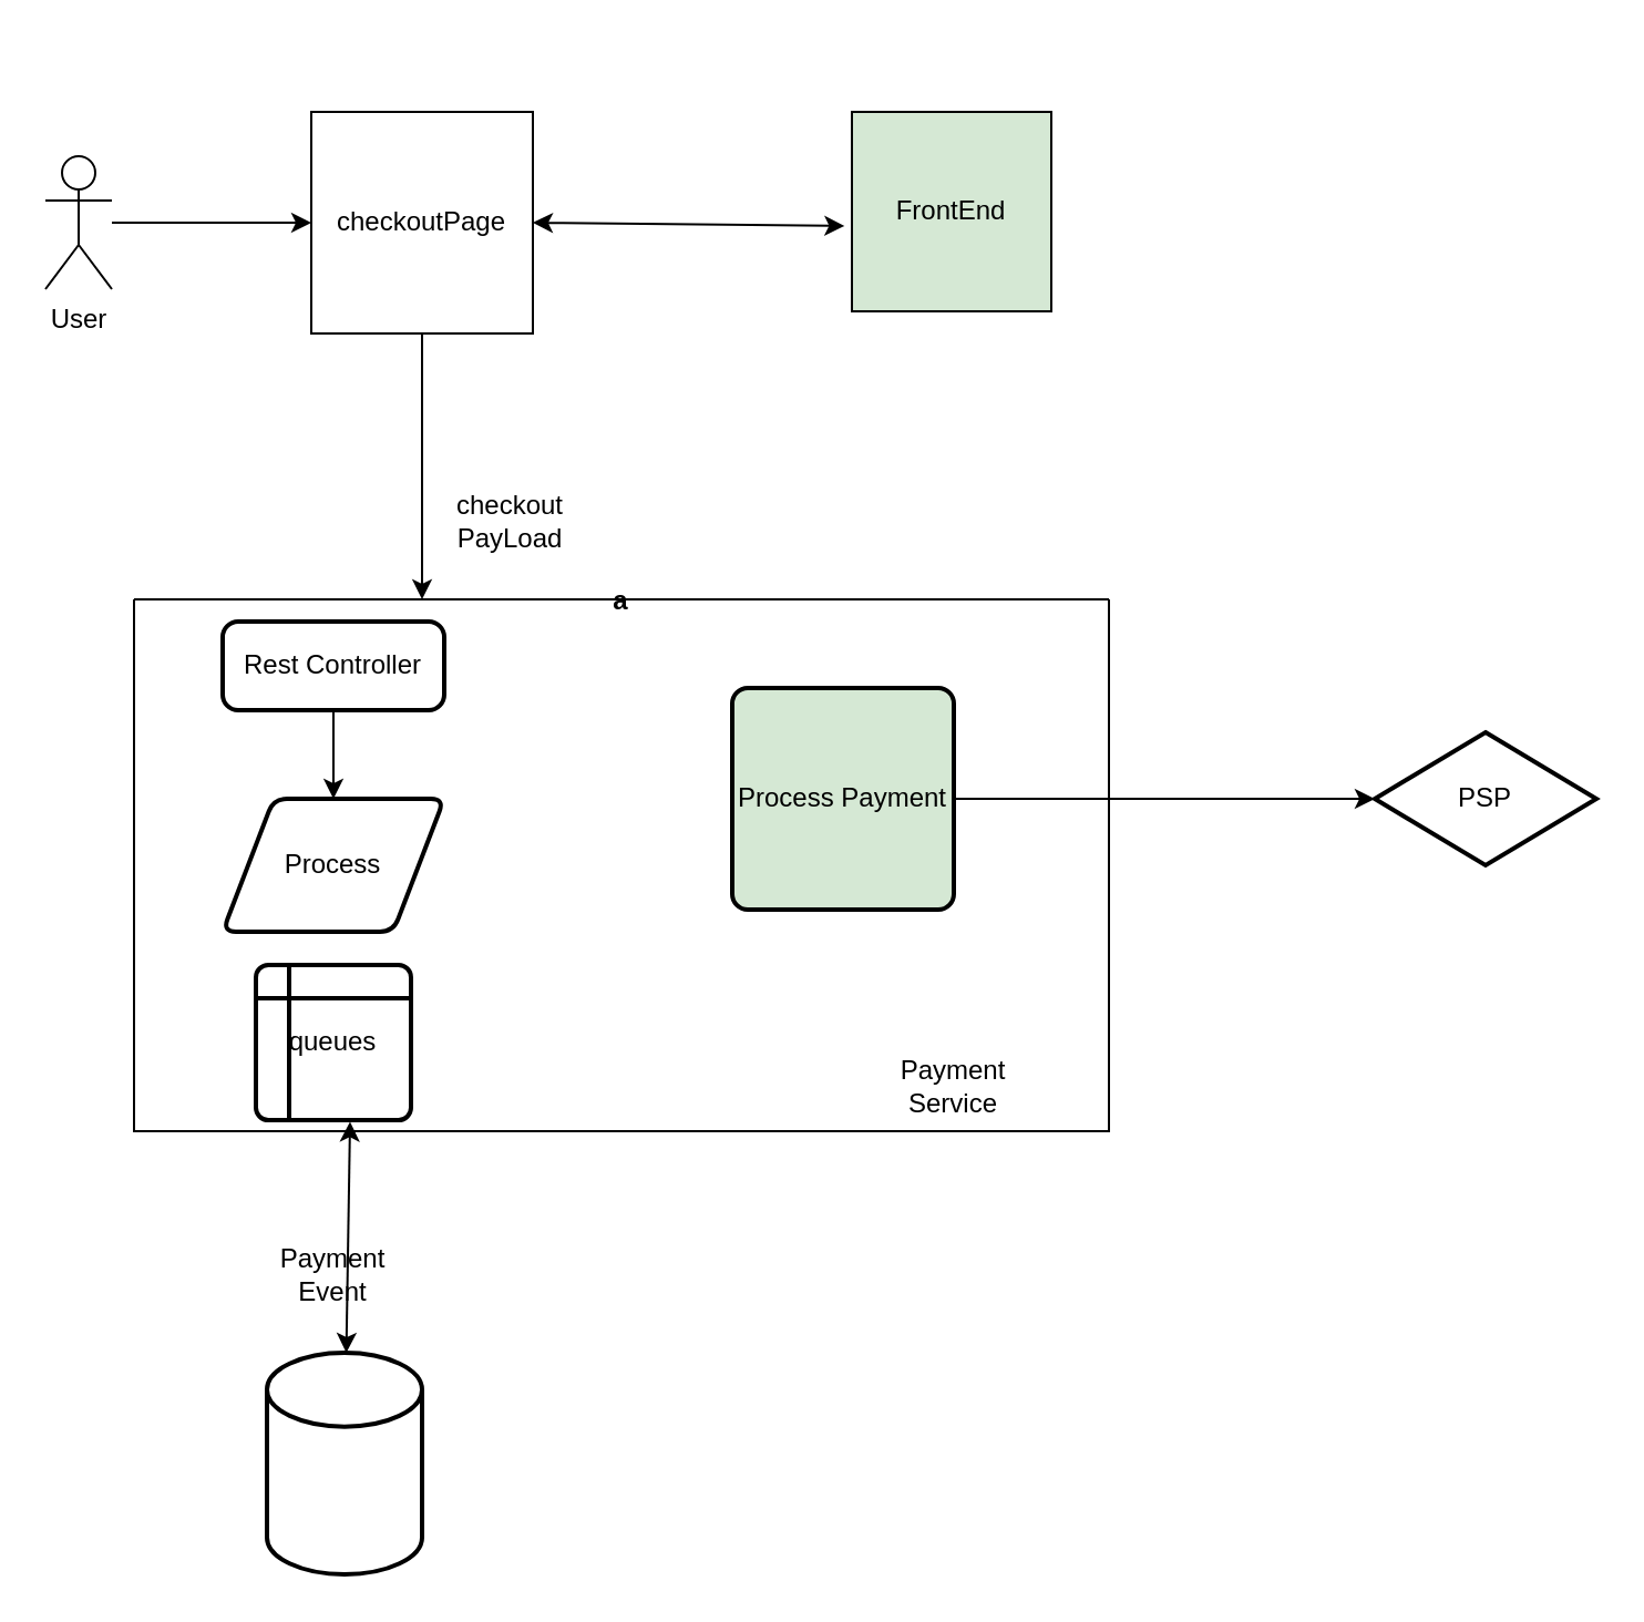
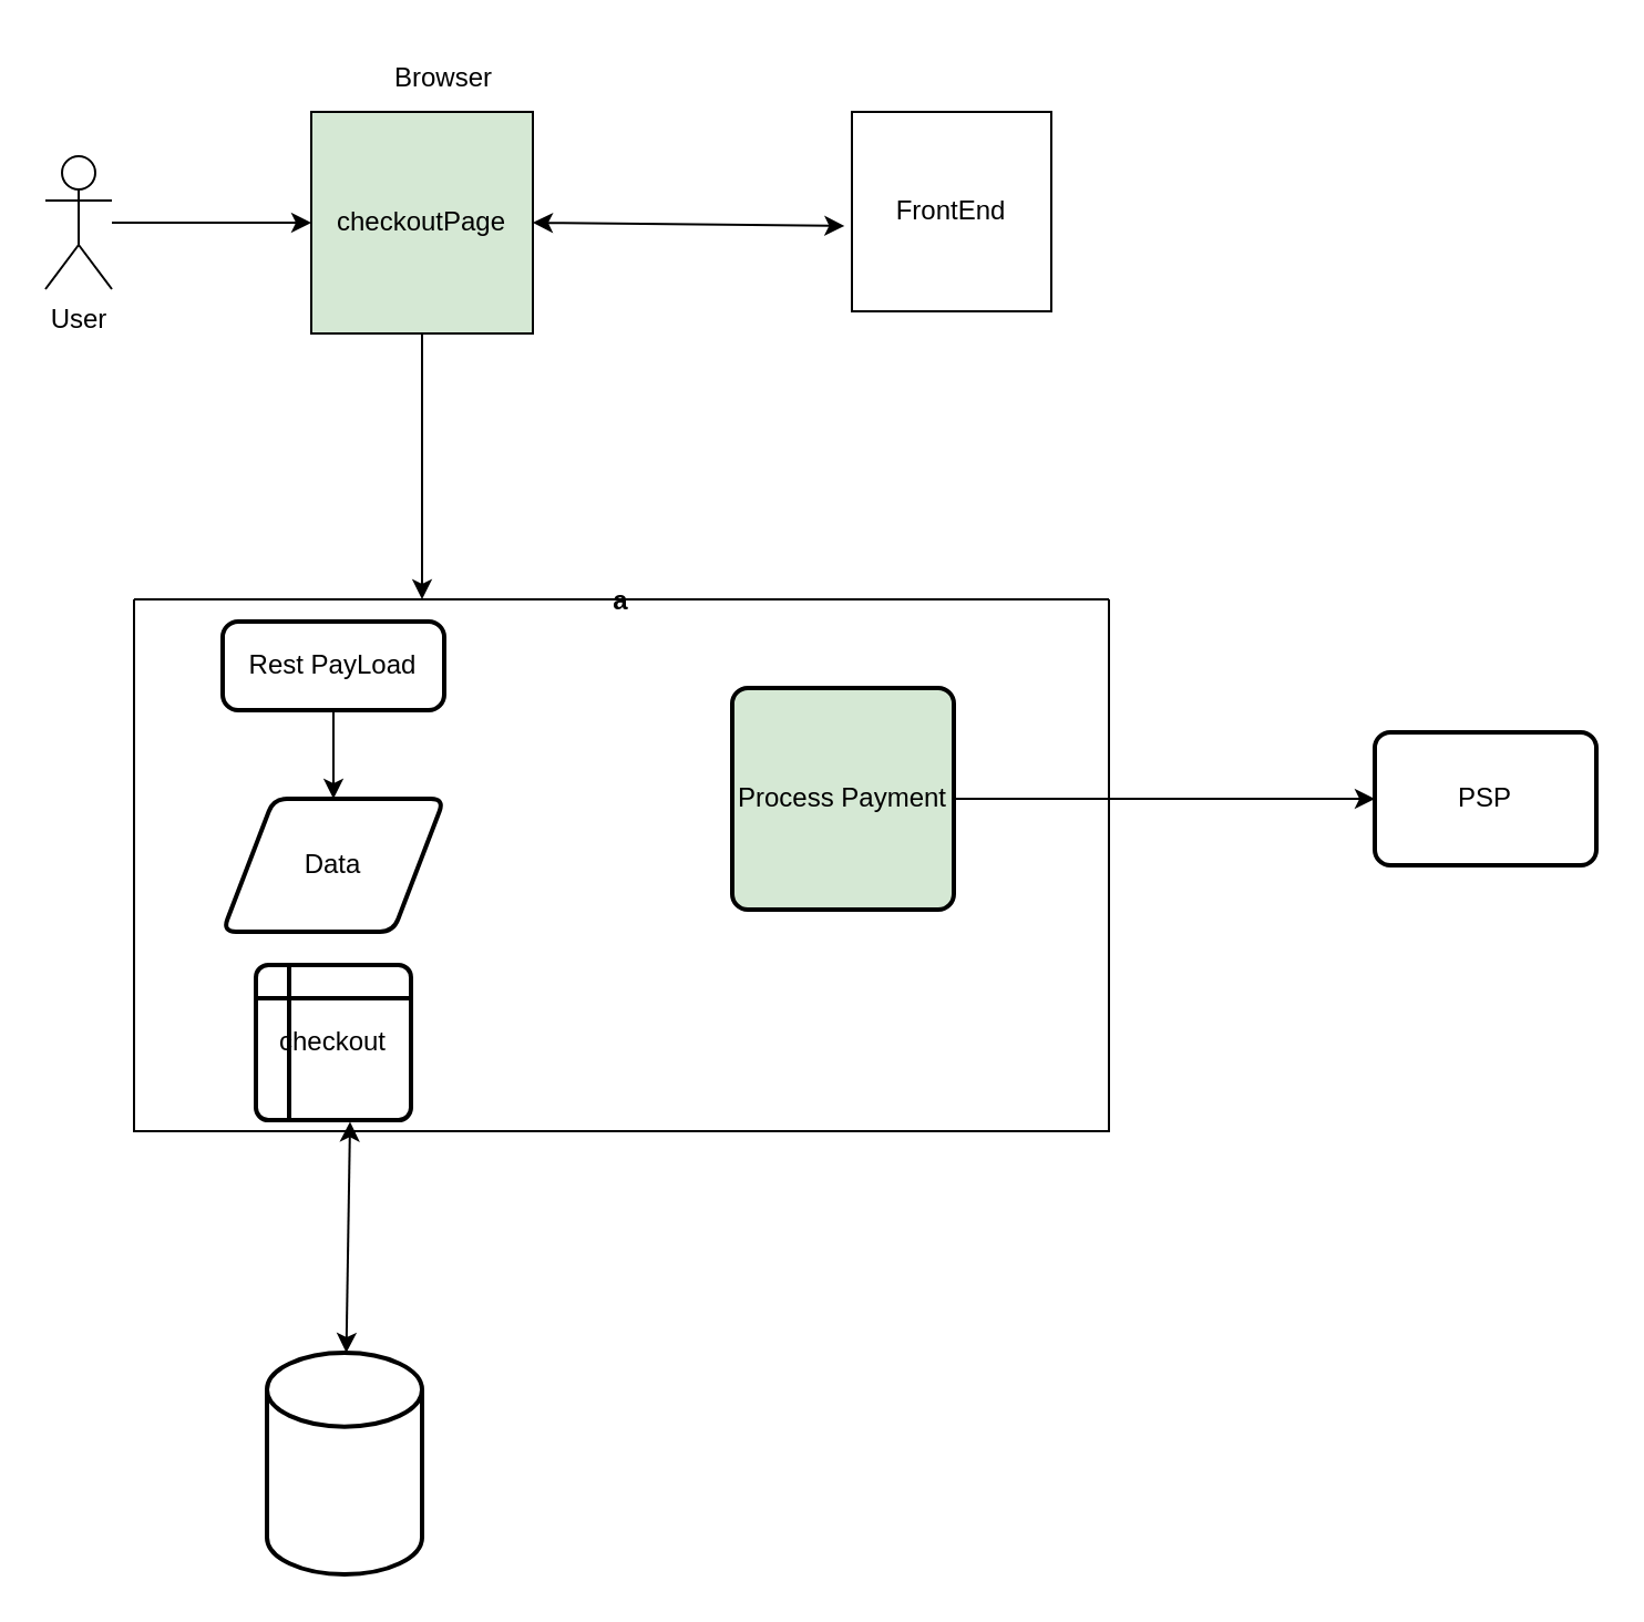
+ <mxCell id="15" value="Browser" style="text;strokeColor=none;align=center;fillColor=none;html=1;verticalAlign=middle;whiteSpace=wrap;rounded=0;" vertex="1" parent="1"><mxGeometry x="170" y="20" width="60" height="30" as="geometry" /></mxCell>
- <mxCell id="16" value="FrontEnd" style="whiteSpace=wrap;html=1;aspect=fixed;fillColor=#d5e8d4;" vertex="1" parent="1"><mxGeometry x="384" y="50" width="90" height="90" as="geometry" /></mxCell>
+ <mxCell id="16" value="FrontEnd" style="whiteSpace=wrap;html=1;aspect=fixed;" vertex="1" parent="1"><mxGeometry x="384" y="50" width="90" height="90" as="geometry" /></mxCell>
- <mxCell id="3" value="checkoutPage" style="whiteSpace=wrap;html=1;aspect=fixed;" vertex="1" parent="1"><mxGeometry x="140" y="50" width="100" height="100" as="geometry" /></mxCell>
+ <mxCell id="3" value="checkoutPage" style="whiteSpace=wrap;html=1;aspect=fixed;fillColor=#d5e8d4;" vertex="1" parent="1"><mxGeometry x="140" y="50" width="100" height="100" as="geometry" /></mxCell>
- <mxCell id="6" value="checkout PayLoad" style="text;strokeColor=none;align=center;fillColor=none;html=1;verticalAlign=middle;whiteSpace=wrap;rounded=0;" vertex="1" parent="1"><mxGeometry x="200" y="220" width="60" height="30" as="geometry" /></mxCell>
- <mxCell id="8" value="Rest Controller" style="rounded=1;whiteSpace=wrap;html=1;absoluteArcSize=1;arcSize=14;strokeWidth=2;" vertex="1" parent="7"><mxGeometry x="40" y="10" width="100" height="40" as="geometry" /></mxCell>
+ <mxCell id="8" value="Rest PayLoad" style="rounded=1;whiteSpace=wrap;html=1;absoluteArcSize=1;arcSize=14;strokeWidth=2;" vertex="1" parent="7"><mxGeometry x="40" y="10" width="100" height="40" as="geometry" /></mxCell>
- <mxCell id="21" value="PSP" style="rhombus;whiteSpace=wrap;html=1;absoluteArcSize=1;arcSize=14;strokeWidth=2;" vertex="1" parent="1"><mxGeometry x="620" y="330" width="100" height="60" as="geometry" /></mxCell>
+ <mxCell id="21" value="PSP" style="rounded=1;whiteSpace=wrap;html=1;absoluteArcSize=1;arcSize=14;strokeWidth=2;" vertex="1" parent="1"><mxGeometry x="620" y="330" width="100" height="60" as="geometry" /></mxCell>
- <mxCell id="9" value="Process" style="shape=parallelogram;html=1;strokeWidth=2;perimeter=parallelogramPerimeter;whiteSpace=wrap;rounded=1;arcSize=12;size=0.23;" vertex="1" parent="7"><mxGeometry x="40" y="90" width="100" height="60" as="geometry" /></mxCell>
+ <mxCell id="9" value="Data" style="shape=parallelogram;html=1;strokeWidth=2;perimeter=parallelogramPerimeter;whiteSpace=wrap;rounded=1;arcSize=12;size=0.23;" vertex="1" parent="7"><mxGeometry x="40" y="90" width="100" height="60" as="geometry" /></mxCell>
- <mxCell id="12" value="queues" style="shape=internalStorage;whiteSpace=wrap;html=1;dx=15;dy=15;rounded=1;arcSize=8;strokeWidth=2;" vertex="1" parent="7"><mxGeometry x="55" y="165" width="70" height="70" as="geometry" /></mxCell>
+ <mxCell id="12" value="checkout" style="shape=internalStorage;whiteSpace=wrap;html=1;dx=15;dy=15;rounded=1;arcSize=8;strokeWidth=2;" vertex="1" parent="7"><mxGeometry x="55" y="165" width="70" height="70" as="geometry" /></mxCell>
- <mxCell id="11" value="Payment Service" style="text;strokeColor=none;align=center;fillColor=none;html=1;verticalAlign=middle;whiteSpace=wrap;rounded=0;" vertex="1" parent="7"><mxGeometry x="340" y="205" width="60" height="30" as="geometry" /></mxCell>
- <mxCell id="20" value="Payment Event" style="text;strokeColor=none;align=center;fillColor=none;html=1;verticalAlign=middle;whiteSpace=wrap;rounded=0;" vertex="1" parent="1"><mxGeometry x="120" y="560" width="60" height="30" as="geometry" /></mxCell>
